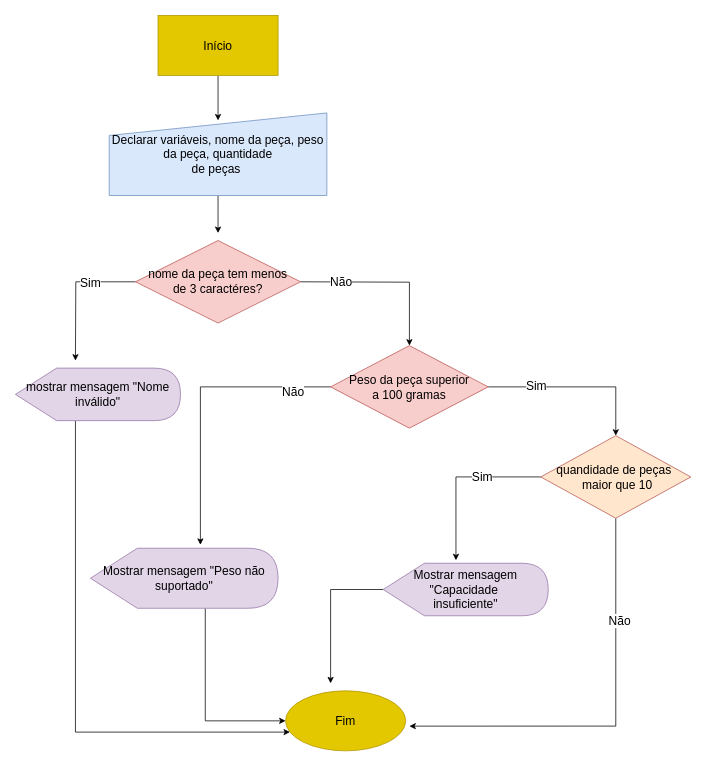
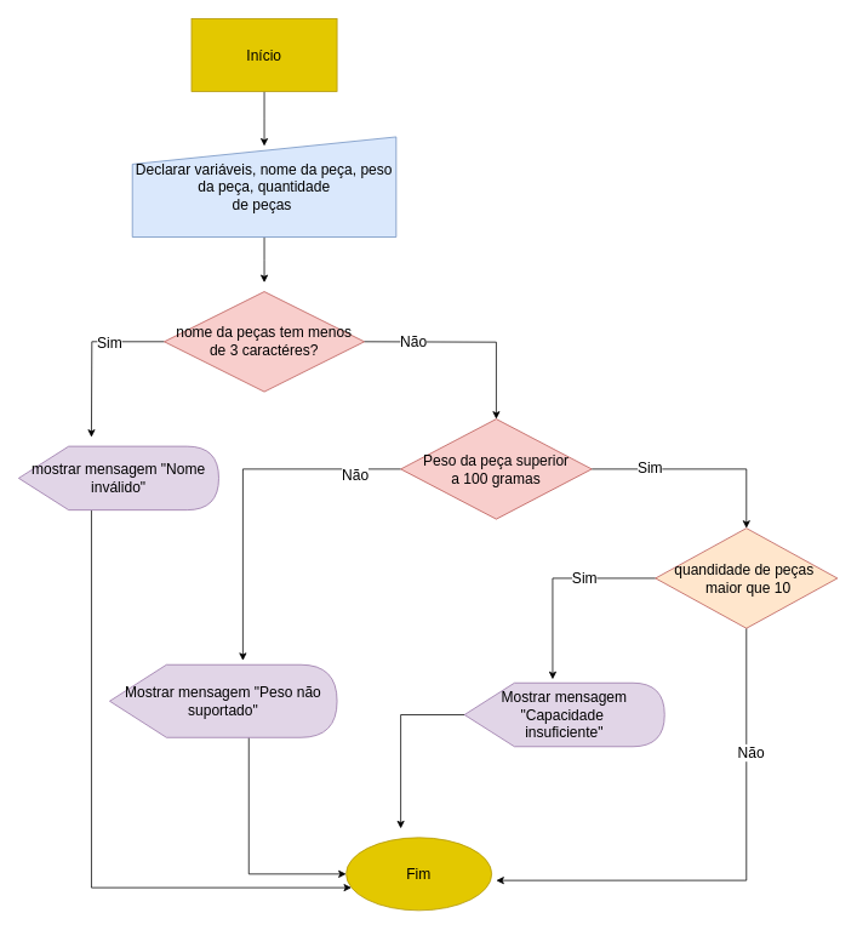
- <mxCell id="8" value="nome da peça tem menos&lt;br style=&quot;font-size: 16px;&quot;&gt;de 3 caractéres?" style="rhombus;whiteSpace=wrap;html=1;fontSize=16;fillColor=#f8cecc;strokeColor=#b85450;" vertex="1" parent="1"><mxGeometry x="180" y="320" width="220" height="110" as="geometry" /></mxCell>
+ <mxCell id="8" value="nome da peças tem menos&lt;br style=&quot;font-size: 16px;&quot;&gt;de 3 caractéres?" style="rhombus;whiteSpace=wrap;html=1;fontSize=16;fillColor=#f8cecc;strokeColor=#b85450;" vertex="1" parent="1"><mxGeometry x="180" y="320" width="220" height="110" as="geometry" /></mxCell>
